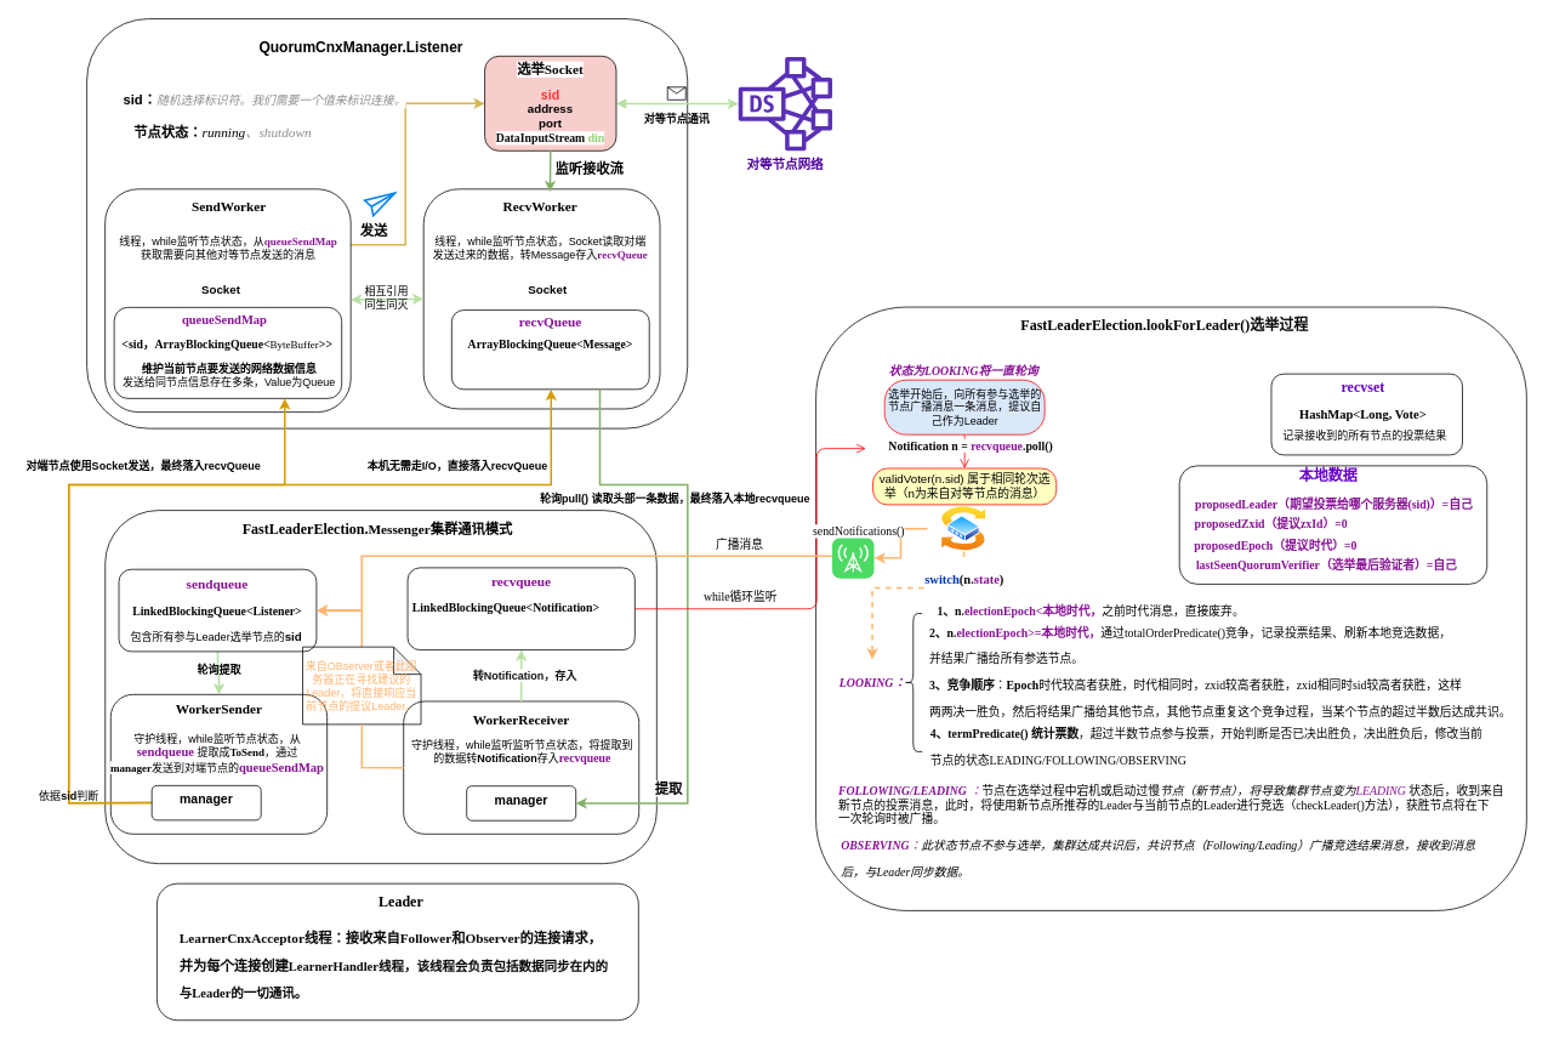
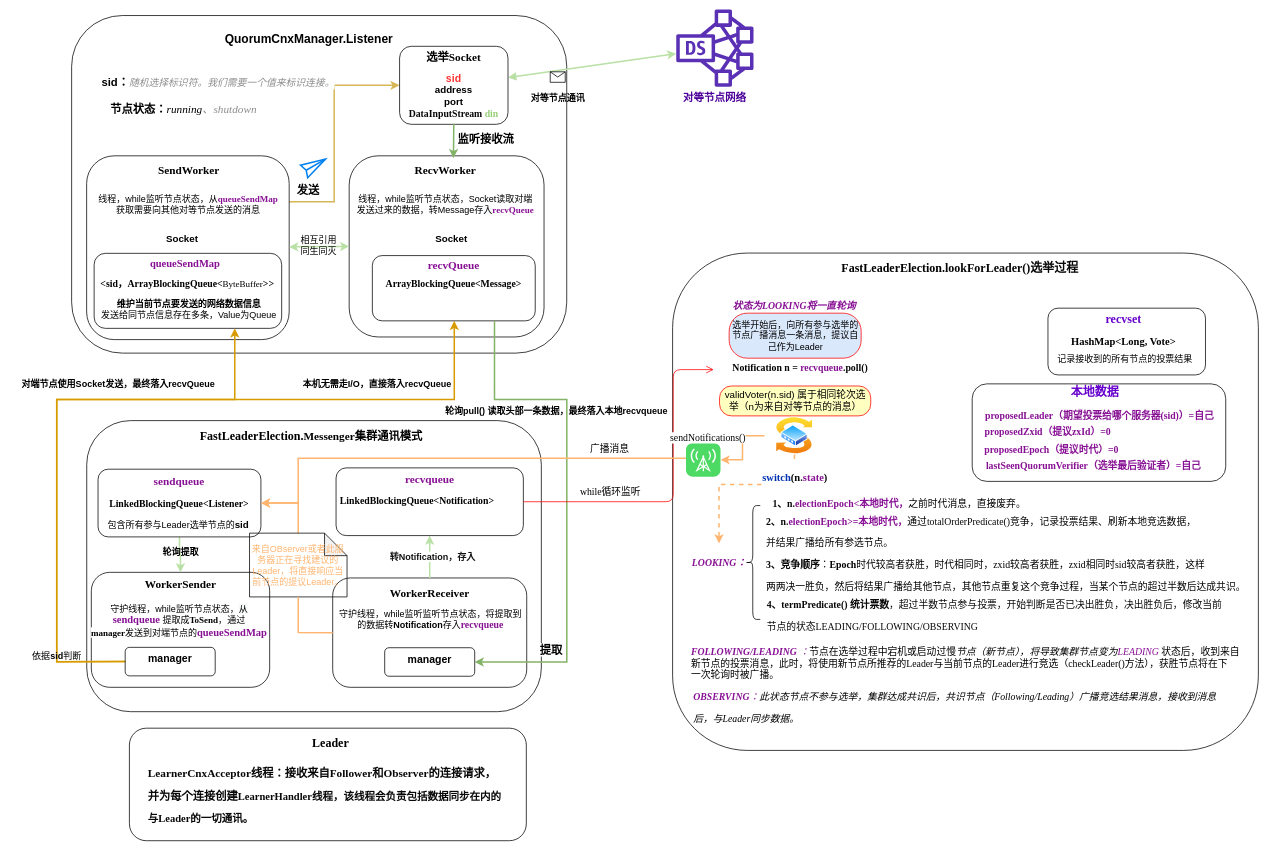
- <mxCell id="8" value="&lt;b&gt;&lt;font style=&quot;font-size: 16px&quot;&gt;QuorumCnxManager.Listener&lt;/font&gt;&lt;/b&gt;" style="text;html=1;align=center;verticalAlign=middle;resizable=0;points=[];autosize=1;" vertex="1" parent="1"><mxGeometry x="276.11" y="41" width="240" height="20" as="geometry" /></mxCell>
+ <mxCell id="8" value="&lt;b&gt;&lt;font style=&quot;font-size: 16px&quot;&gt;QuorumCnxManager.Listener&lt;/font&gt;&lt;/b&gt;" style="text;html=1;align=center;verticalAlign=middle;resizable=0;points=[];autosize=1;" vertex="1" parent="1"><mxGeometry x="291.11" y="41" width="240" height="20" as="geometry" /></mxCell>
- <mxCell id="11" value="&lt;b&gt;&lt;br&gt;&lt;font color=&quot;#ff3333&quot;&gt;&lt;br&gt;&lt;font style=&quot;font-size: 14px&quot;&gt;sid&lt;/font&gt;&lt;/font&gt;&lt;br&gt;&lt;span style=&quot;font-size: 13px&quot;&gt;address&lt;/span&gt;&lt;br&gt;&lt;span style=&quot;font-size: 13px&quot;&gt;port&lt;/span&gt;&lt;br&gt;&lt;span style=&quot;font-size: 13px ; background-color: rgb(255 , 255 , 255) ; color: rgb(8 , 8 , 8) ; font-family: &amp;#34;jetbrains mono&amp;#34;&quot;&gt;DataInputStream&amp;nbsp;&lt;/span&gt;&lt;span style=&quot;font-size: 13px ; background-color: rgb(255 , 255 , 255) ; font-family: &amp;#34;jetbrains mono&amp;#34;&quot;&gt;&lt;font color=&quot;#97d077&quot;&gt;din&lt;/font&gt;&lt;/span&gt;&lt;/b&gt;&lt;span style=&quot;font-size: 14px&quot;&gt;&lt;br&gt;&lt;/span&gt;" style="rounded=1;whiteSpace=wrap;html=1;align=center;fillColor=#f8cecc;" vertex="1" parent="1"><mxGeometry x="532.18" y="61" width="144.5" height="104" as="geometry" /></mxCell>
+ <mxCell id="11" value="&lt;b&gt;&lt;br&gt;&lt;font color=&quot;#ff3333&quot;&gt;&lt;br&gt;&lt;font style=&quot;font-size: 14px&quot;&gt;sid&lt;/font&gt;&lt;/font&gt;&lt;br&gt;&lt;span style=&quot;font-size: 13px&quot;&gt;address&lt;/span&gt;&lt;br&gt;&lt;span style=&quot;font-size: 13px&quot;&gt;port&lt;/span&gt;&lt;br&gt;&lt;span style=&quot;font-size: 13px ; background-color: rgb(255 , 255 , 255) ; color: rgb(8 , 8 , 8) ; font-family: &amp;#34;jetbrains mono&amp;#34;&quot;&gt;DataInputStream&amp;nbsp;&lt;/span&gt;&lt;span style=&quot;font-size: 13px ; background-color: rgb(255 , 255 , 255) ; font-family: &amp;#34;jetbrains mono&amp;#34;&quot;&gt;&lt;font color=&quot;#97d077&quot;&gt;din&lt;/font&gt;&lt;/span&gt;&lt;/b&gt;&lt;span style=&quot;font-size: 14px&quot;&gt;&lt;br&gt;&lt;/span&gt;" style="rounded=1;whiteSpace=wrap;html=1;align=center;" vertex="1" parent="1"><mxGeometry x="532.18" y="61" width="144.5" height="104" as="geometry" /></mxCell>
- <mxCell id="55" value="&lt;b&gt;&lt;font style=&quot;font-size: 14px&quot; color=&quot;#4c0099&quot;&gt;对等节点网络&lt;/font&gt;&lt;/b&gt;" style="outlineConnect=0;fontColor=#232F3E;gradientColor=none;fillColor=#5A30B5;strokeColor=none;dashed=0;verticalLabelPosition=bottom;verticalAlign=top;align=center;html=1;fontSize=12;fontStyle=0;aspect=fixed;pointerEvents=1;shape=mxgraph.aws4.dense_storage_node;" vertex="1" parent="1"><mxGeometry x="810.99" y="62" width="103" height="103" as="geometry" /></mxCell>
+ <mxCell id="55" value="&lt;b&gt;&lt;font style=&quot;font-size: 14px&quot; color=&quot;#4c0099&quot;&gt;对等节点网络&lt;/font&gt;&lt;/b&gt;" style="outlineConnect=0;fontColor=#232F3E;gradientColor=none;fillColor=#5A30B5;strokeColor=none;dashed=0;verticalLabelPosition=bottom;verticalAlign=top;align=center;html=1;fontSize=12;fontStyle=0;aspect=fixed;pointerEvents=1;shape=mxgraph.aws4.dense_storage_node;" vertex="1" parent="1"><mxGeometry x="900.99" y="12" width="103" height="103" as="geometry" /></mxCell>
- <mxCell id="70" value="" style="edgeStyle=orthogonalEdgeStyle;html=1;verticalAlign=bottom;endArrow=open;endSize=8;strokeColor=#ff0000;entryX=0.5;entryY=0;entryDx=0;entryDy=0;" edge="1" parent="1" source="69" target="72"><mxGeometry relative="1" as="geometry"><mxPoint x="1059.62" y="526.75" as="targetPoint" /></mxGeometry></mxCell>
